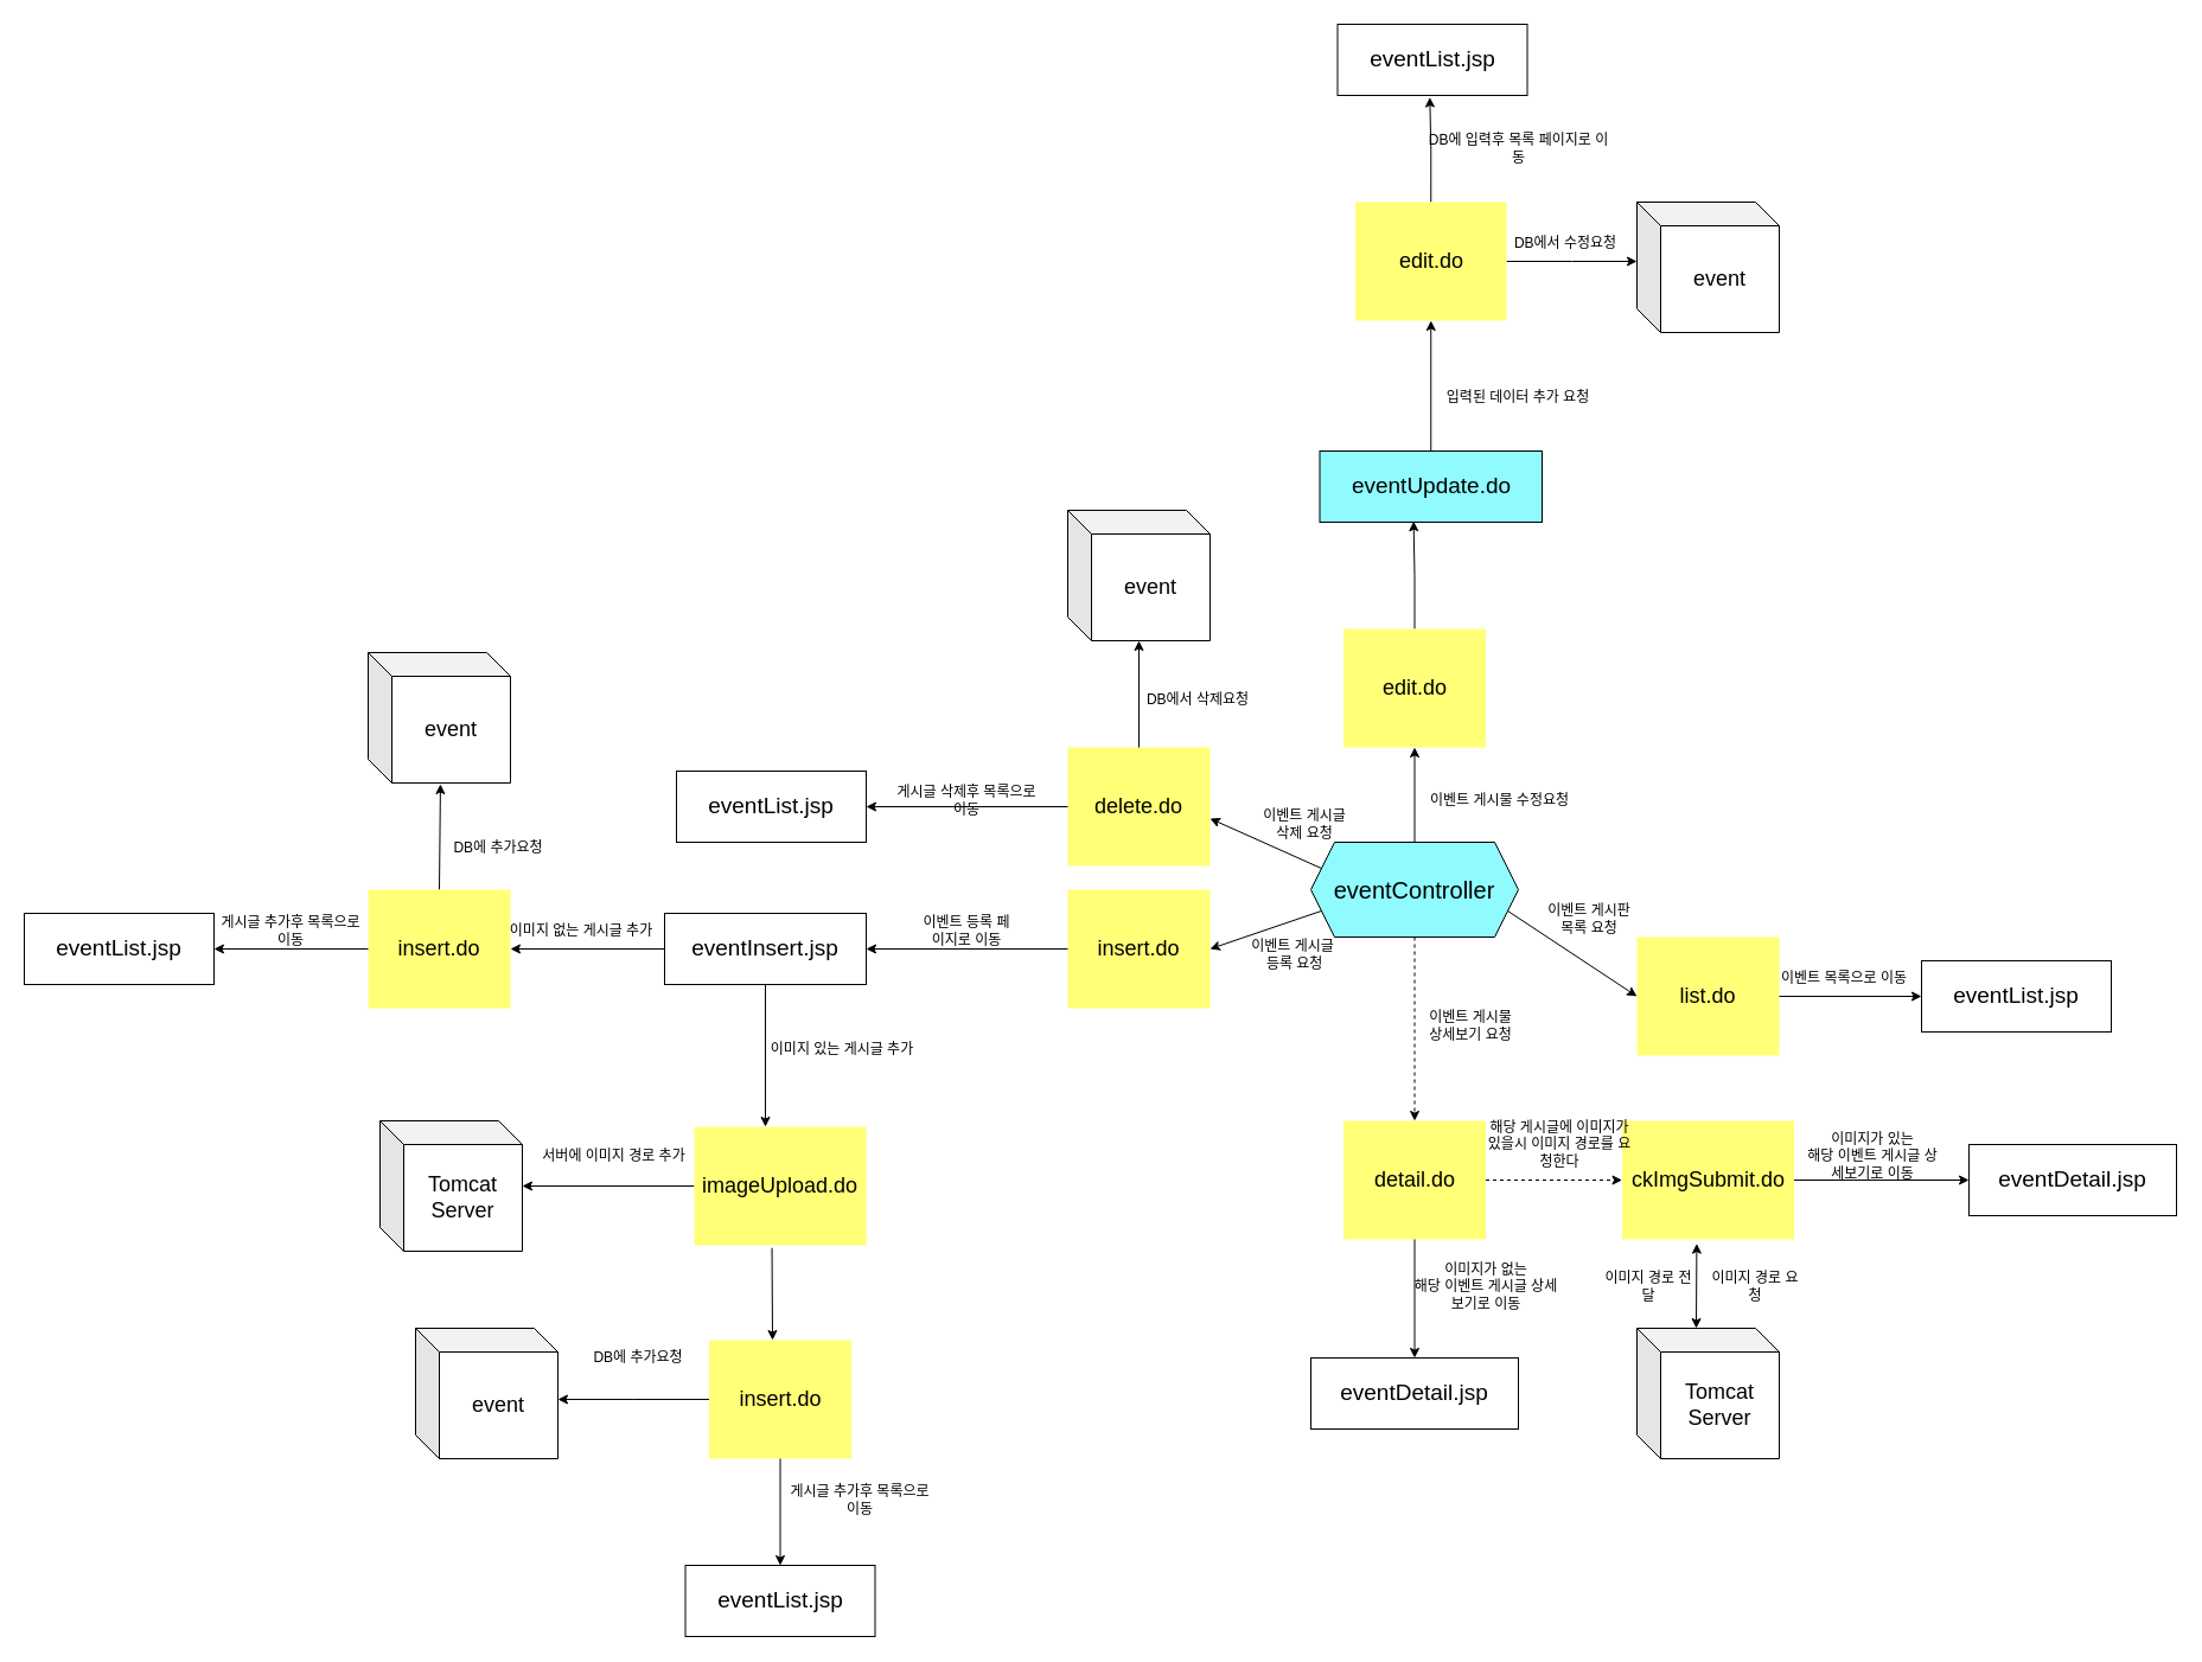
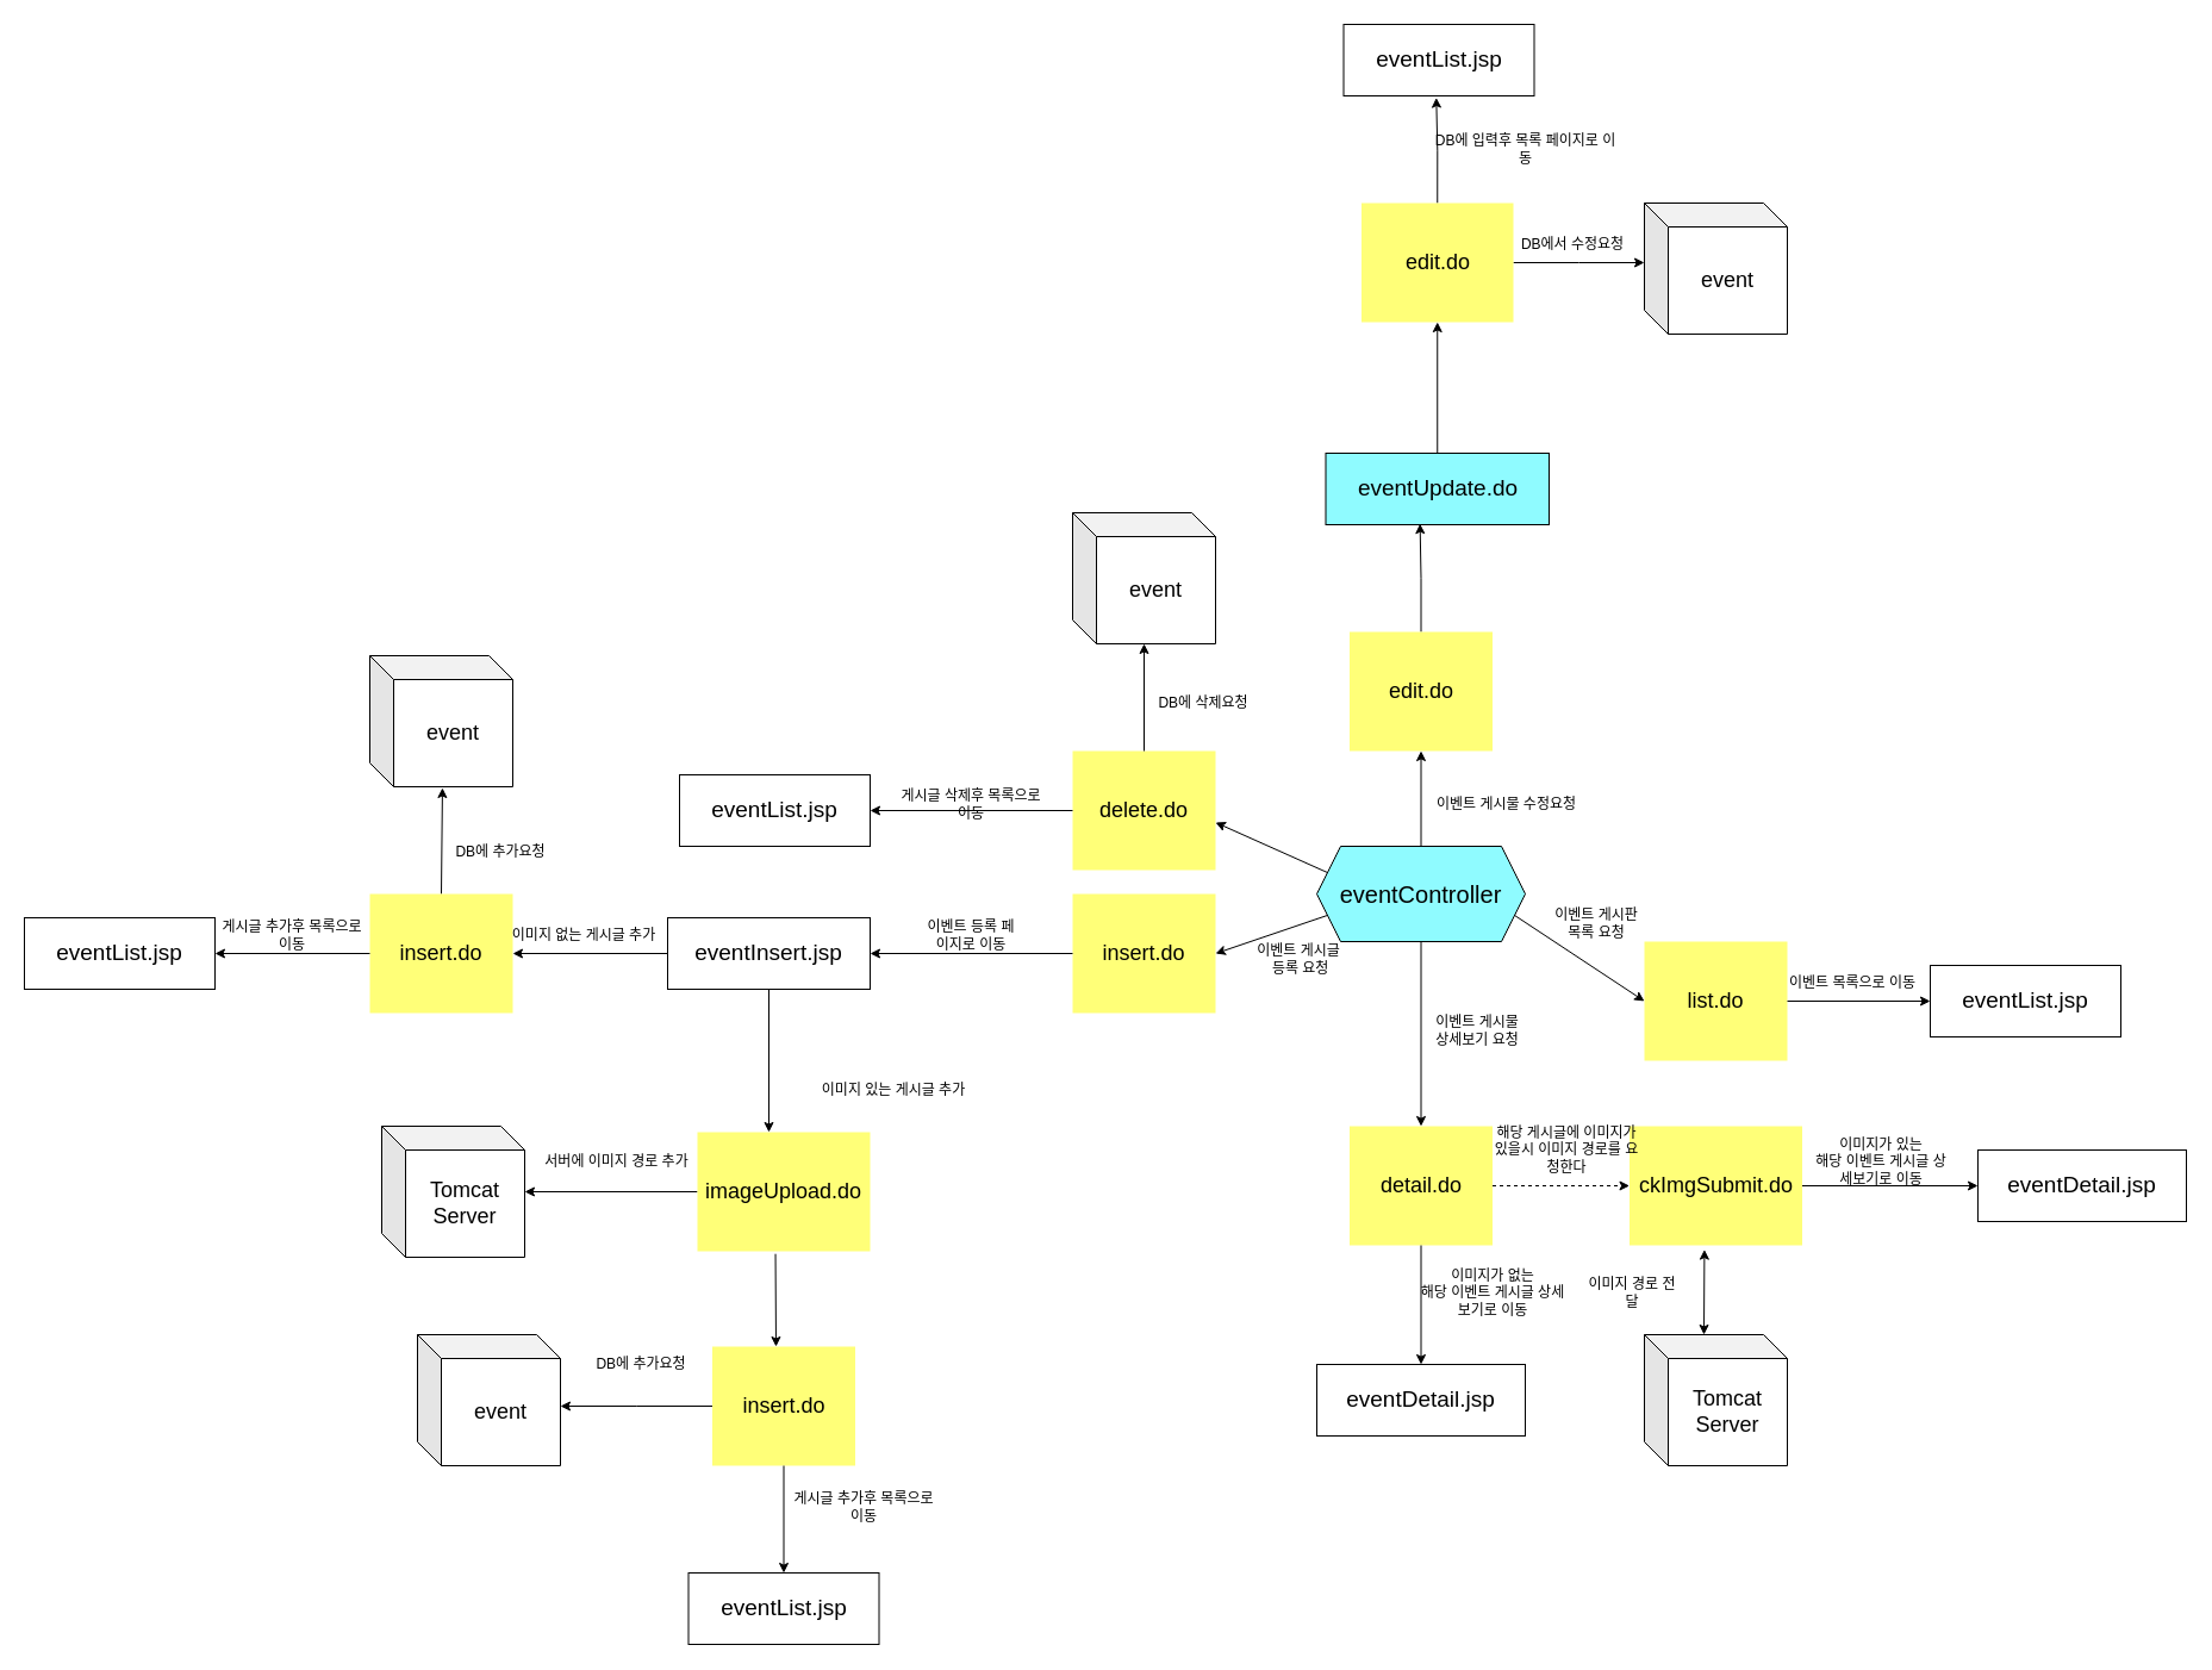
- <mxCell id="44" value="입력된 데이터 추가 요청" style="text;html=1;strokeColor=none;fillColor=none;align=center;verticalAlign=middle;whiteSpace=wrap;rounded=0;" parent="1" vertex="1"><mxGeometry x="1210" y="320" width="140" height="30" as="geometry" /></mxCell>
- <mxCell id="21" value="DB에서 삭제요청" style="text;html=1;strokeColor=none;fillColor=none;align=center;verticalAlign=middle;whiteSpace=wrap;rounded=0;" parent="1" vertex="1"><mxGeometry x="950" y="575" width="120" height="30" as="geometry" /></mxCell>
+ <mxCell id="21" value="DB에 삭제요청" style="text;html=1;strokeColor=none;fillColor=none;align=center;verticalAlign=middle;whiteSpace=wrap;rounded=0;" parent="1" vertex="1"><mxGeometry x="950" y="575" width="120" height="30" as="geometry" /></mxCell>
- <mxCell id="24" value="이벤트 게시글&lt;br&gt;삭제 요청" style="text;html=1;strokeColor=none;fillColor=none;align=center;verticalAlign=middle;whiteSpace=wrap;rounded=0;" parent="1" vertex="1"><mxGeometry x="1040" y="680" width="120" height="30" as="geometry" /></mxCell>
- <mxCell id="9" style="edgeStyle=orthogonalEdgeStyle;rounded=0;orthogonalLoop=1;jettySize=auto;html=1;exitX=0.5;exitY=1;exitDx=0;exitDy=0;dashed=1;" parent="1" source="11" target="7" edge="1"><mxGeometry relative="1" as="geometry" /></mxCell>
+ <mxCell id="9" style="edgeStyle=orthogonalEdgeStyle;rounded=0;orthogonalLoop=1;jettySize=auto;html=1;exitX=0.5;exitY=1;exitDx=0;exitDy=0;" parent="1" source="11" target="7" edge="1"><mxGeometry relative="1" as="geometry" /></mxCell>
- <mxCell id="51" value="이미지 있는 게시글 추가" style="text;html=1;strokeColor=none;fillColor=none;align=center;verticalAlign=middle;whiteSpace=wrap;rounded=0;" parent="1" vertex="1"><mxGeometry x="640" y="870" width="140" height="30" as="geometry" /></mxCell>
+ <mxCell id="51" value="이미지 있는 게시글 추가" style="text;html=1;strokeColor=none;fillColor=none;align=center;verticalAlign=middle;whiteSpace=wrap;rounded=0;" parent="1" vertex="1"><mxGeometry x="680" y="900" width="140" height="30" as="geometry" /></mxCell>
- <mxCell id="70" value="이미지 경로 전달" style="text;html=1;strokeColor=none;fillColor=none;align=center;verticalAlign=middle;whiteSpace=wrap;rounded=0;" parent="1" vertex="1"><mxGeometry x="1350" y="1070" width="80" height="30" as="geometry" /></mxCell>
+ <mxCell id="70" value="이미지 경로 전달" style="text;html=1;strokeColor=none;fillColor=none;align=center;verticalAlign=middle;whiteSpace=wrap;rounded=0;" parent="1" vertex="1"><mxGeometry x="1330" y="1070" width="80" height="30" as="geometry" /></mxCell>
- <mxCell id="69" value="이미지 경로 요청" style="text;html=1;strokeColor=none;fillColor=none;align=center;verticalAlign=middle;whiteSpace=wrap;rounded=0;" parent="1" vertex="1"><mxGeometry x="1440" y="1070" width="80" height="30" as="geometry" /></mxCell>
